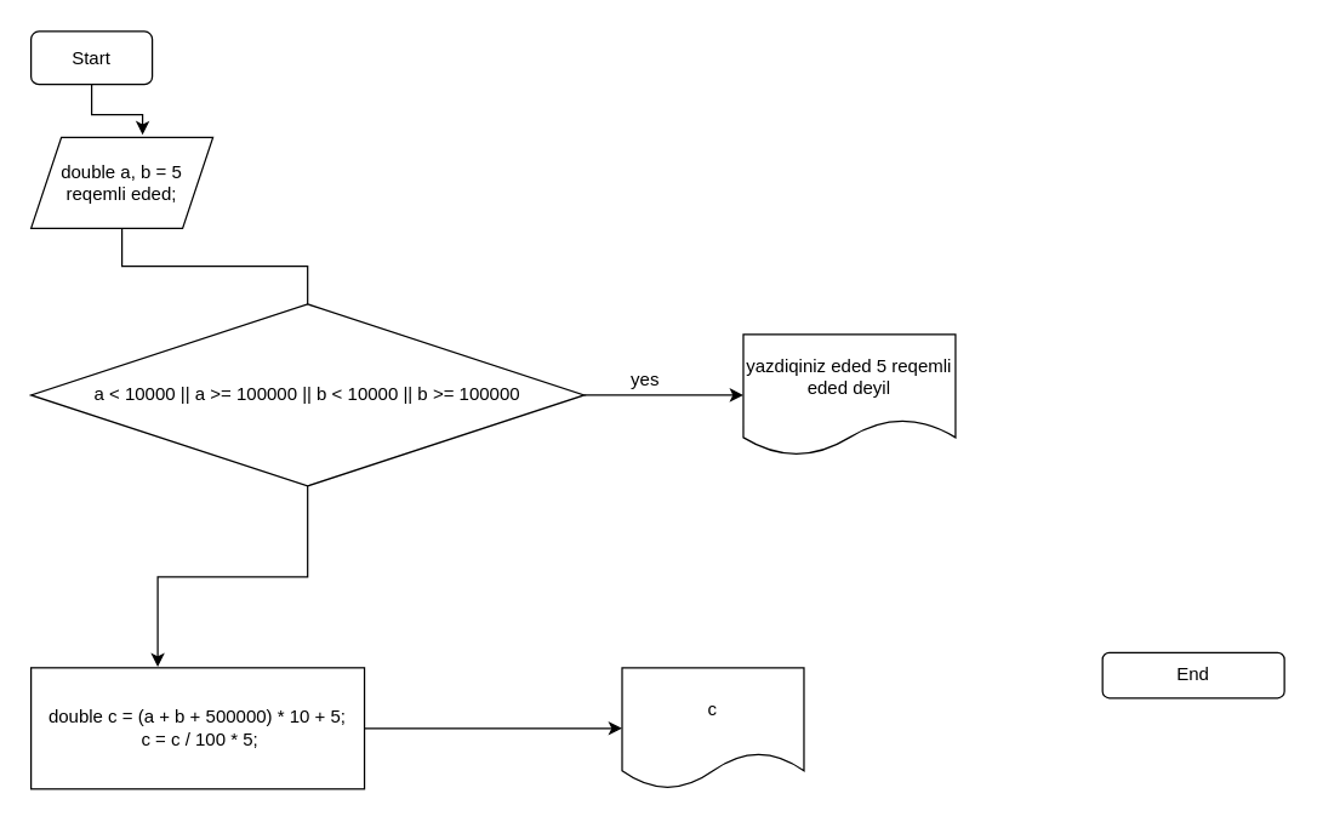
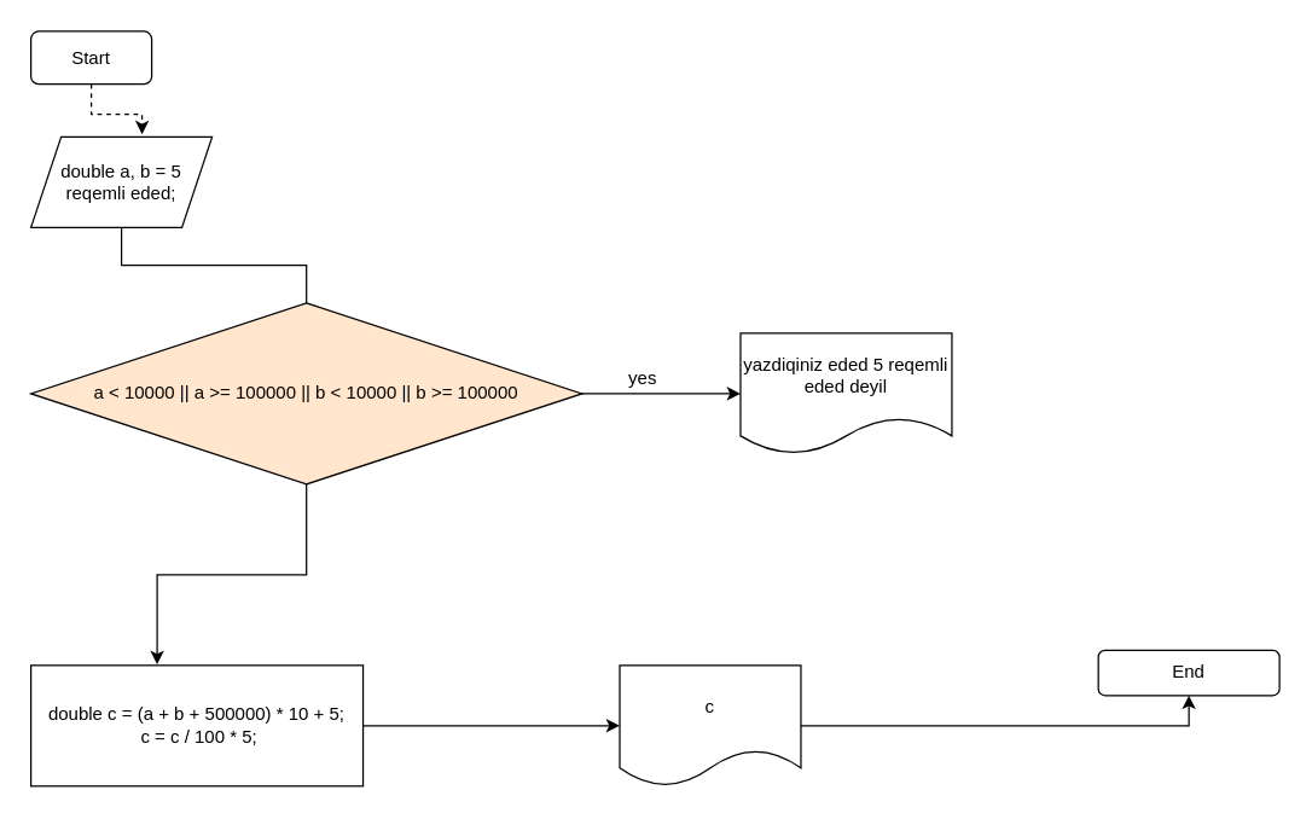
- <mxCell id="3" style="edgeStyle=orthogonalEdgeStyle;rounded=0;orthogonalLoop=1;jettySize=auto;html=1;entryX=0.613;entryY=-0.03;entryDx=0;entryDy=0;entryPerimeter=0;" edge="1" parent="1" source="4" target="6"><mxGeometry relative="1" as="geometry" /></mxCell>
+ <mxCell id="3" style="edgeStyle=orthogonalEdgeStyle;rounded=0;orthogonalLoop=1;jettySize=auto;html=1;entryX=0.613;entryY=-0.03;entryDx=0;entryDy=0;entryPerimeter=0;dashed=1;" edge="1" parent="1" source="4" target="6"><mxGeometry relative="1" as="geometry" /></mxCell>
- <mxCell id="9" value="a &lt; 10000 || a &gt;= 100000 || b &lt; 10000 || b &gt;= 100000" style="rhombus;whiteSpace=wrap;html=1;" vertex="1" parent="1"><mxGeometry y="200" width="365" height="120" as="geometry" x="20" /></mxCell>
+ <mxCell id="9" value="a &lt; 10000 || a &gt;= 100000 || b &lt; 10000 || b &gt;= 100000" style="rhombus;whiteSpace=wrap;html=1;fillColor=#ffe6cc;" vertex="1" parent="1"><mxGeometry y="200" width="365" height="120" as="geometry" x="20" /></mxCell>
+ <mxCell id="14" style="edgeStyle=orthogonalEdgeStyle;rounded=0;orthogonalLoop=1;jettySize=auto;html=1;entryX=0.5;entryY=1;entryDx=0;entryDy=0;" edge="1" parent="1" source="15" target="2"><mxGeometry relative="1" as="geometry" /></mxCell>
